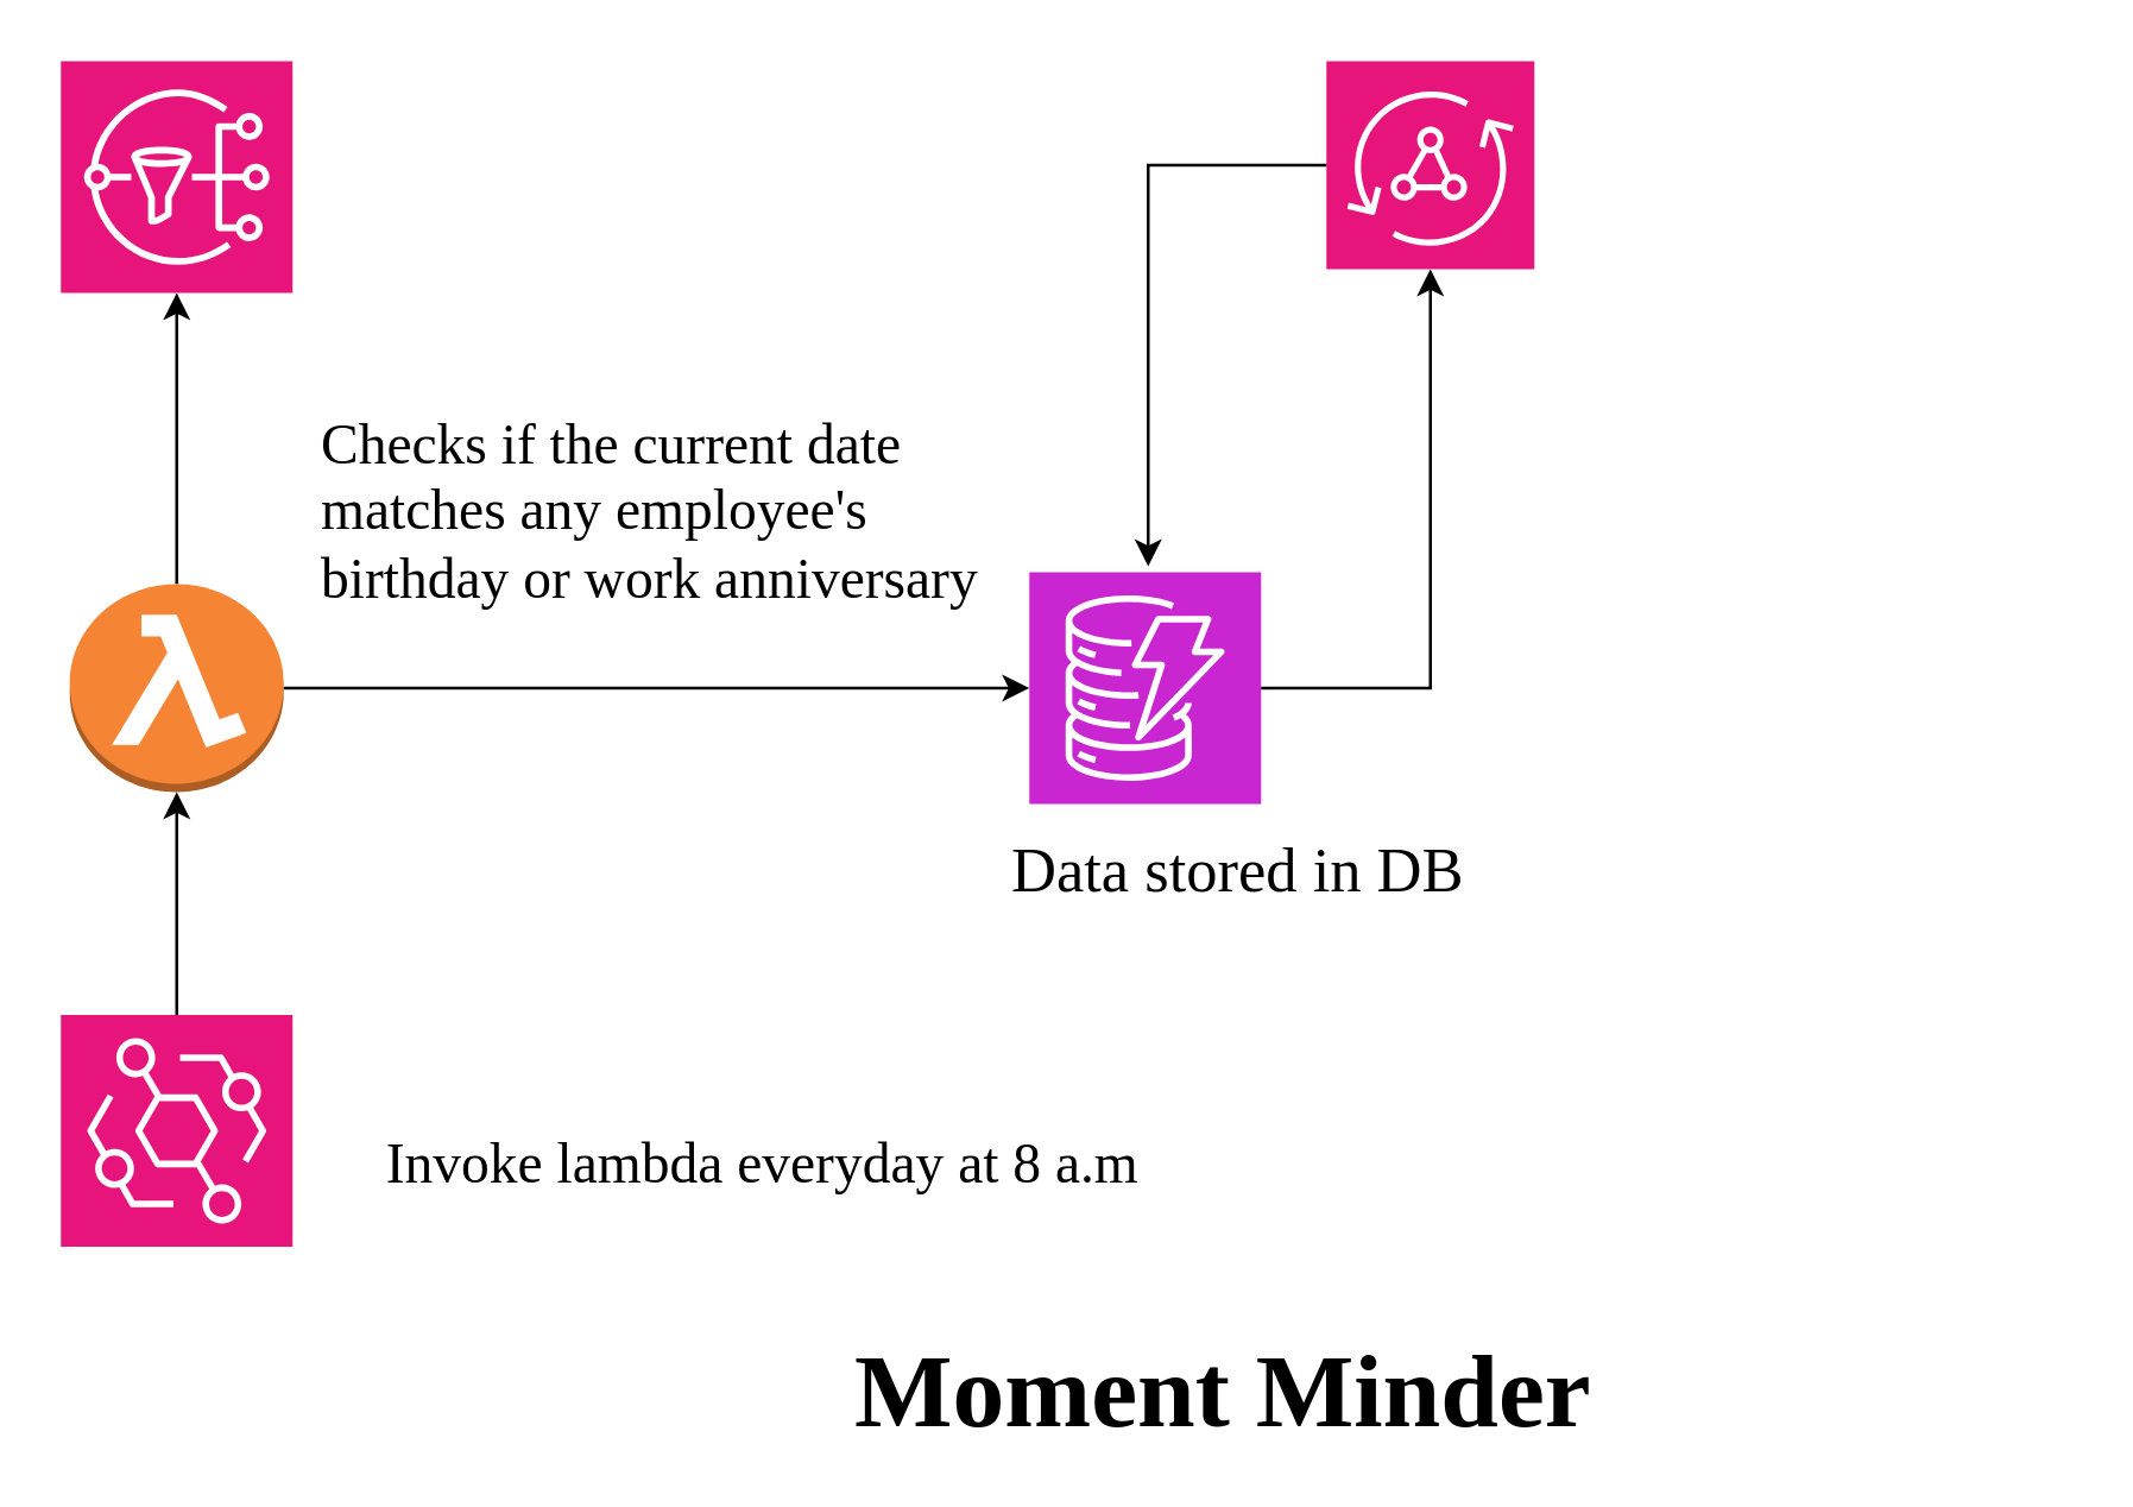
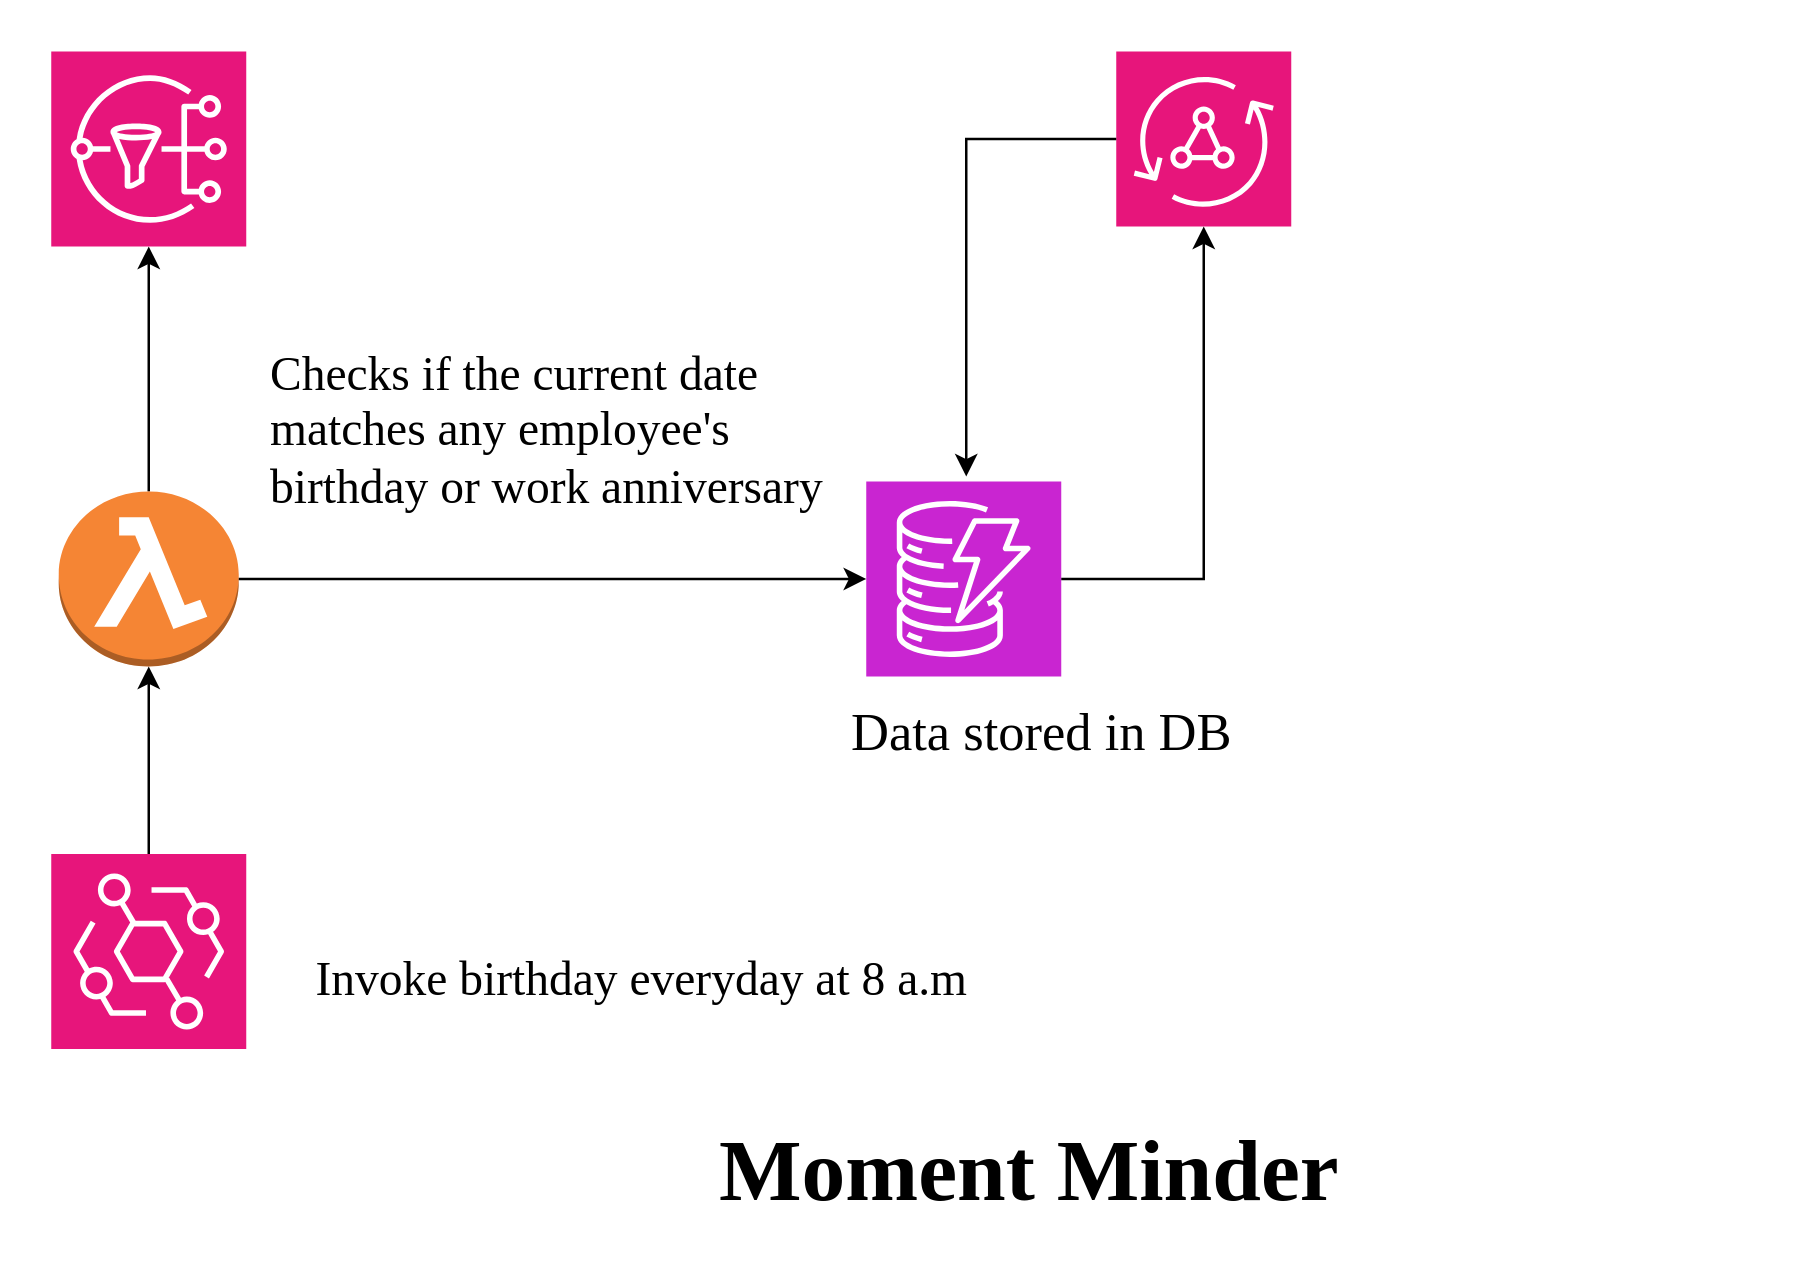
- <mxCell id="10" value="&lt;font style=&quot;font-size: 19px; font-weight: normal;&quot; face=&quot;Times New Roman&quot;&gt;Invoke lambda everyday at 8 a.m&lt;/font&gt;" style="text;strokeColor=none;fillColor=none;html=1;fontSize=24;fontStyle=1;verticalAlign=middle;align=center;" parent="1" vertex="1"><mxGeometry x="56" y="370" width="400" height="40" as="geometry" /></mxCell>
+ <mxCell id="10" value="&lt;font style=&quot;font-size: 19px; font-weight: normal;&quot; face=&quot;Times New Roman&quot;&gt;Invoke birthday everyday at 8 a.m&lt;/font&gt;" style="text;strokeColor=none;fillColor=none;html=1;fontSize=24;fontStyle=1;verticalAlign=middle;align=center;" parent="1" vertex="1"><mxGeometry x="56" y="370" width="400" height="40" as="geometry" /></mxCell>
